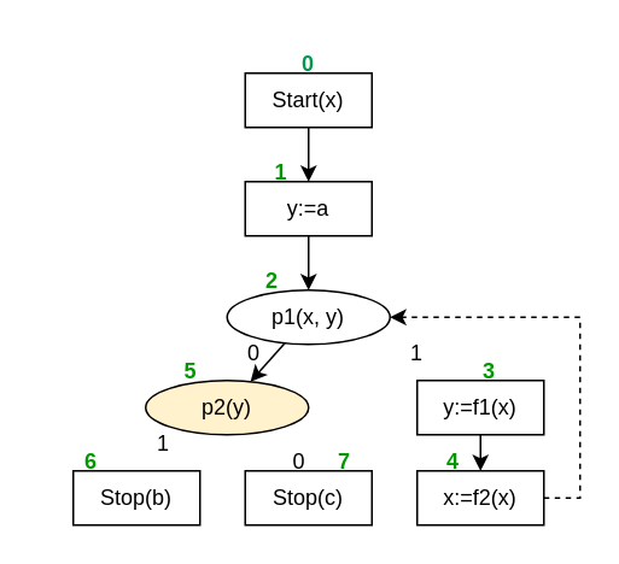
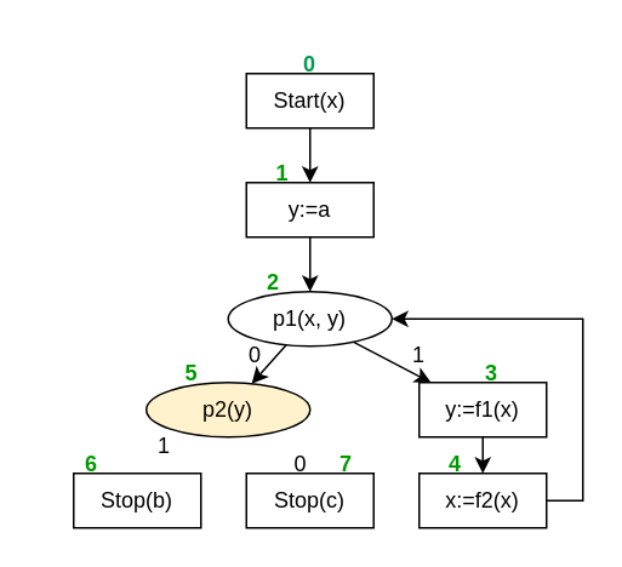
- <mxCell id="19" value="" style="endArrow=classic;html=1;rounded=0;startArrow=none;dashed=1;" edge="1" parent="1" source="15" target="13"><mxGeometry width="50" height="50" relative="1" as="geometry"><mxPoint x="200" y="160" as="sourcePoint" /><mxPoint x="200" y="190" as="targetPoint" /><Array as="points"><mxPoint x="320" y="275" /><mxPoint x="320" y="175" /></Array></mxGeometry></mxCell>
+ <mxCell id="19" value="" style="endArrow=classic;html=1;rounded=0;startArrow=none;" edge="1" parent="1" source="15" target="13"><mxGeometry width="50" height="50" relative="1" as="geometry"><mxPoint x="200" y="160" as="sourcePoint" /><mxPoint x="200" y="190" as="targetPoint" /><Array as="points"><mxPoint x="320" y="275" /><mxPoint x="320" y="175" /></Array></mxGeometry></mxCell>
+ <mxCell id="17" value="" style="endArrow=classic;html=1;rounded=0;startArrow=none;" edge="1" parent="1" source="13" target="16"><mxGeometry width="50" height="50" relative="1" as="geometry"><mxPoint x="180" y="140" as="sourcePoint" /><mxPoint x="180" y="170" as="targetPoint" /></mxGeometry></mxCell>
